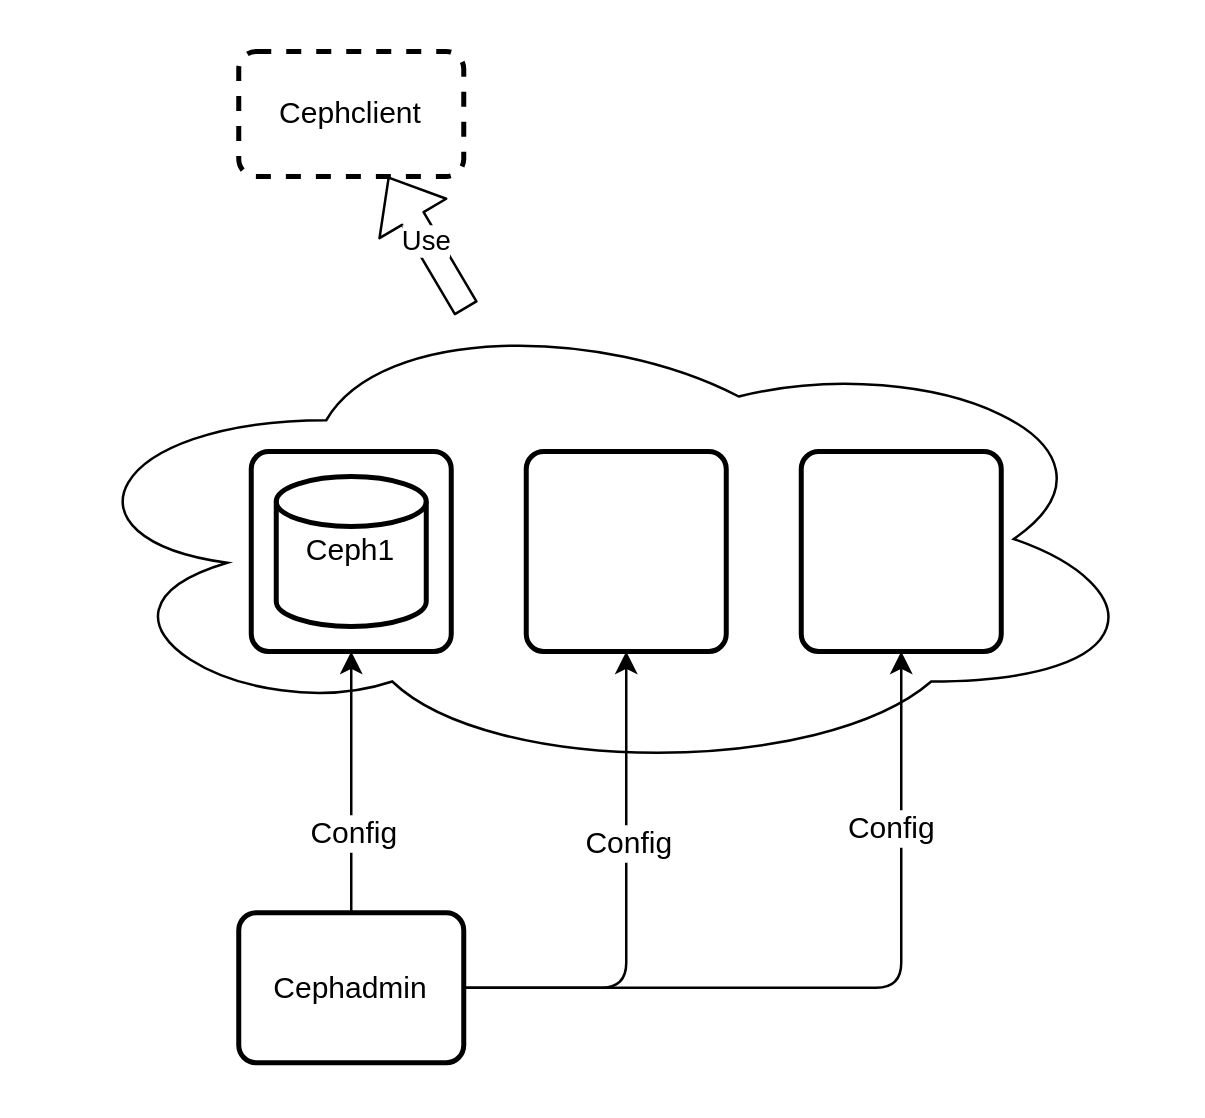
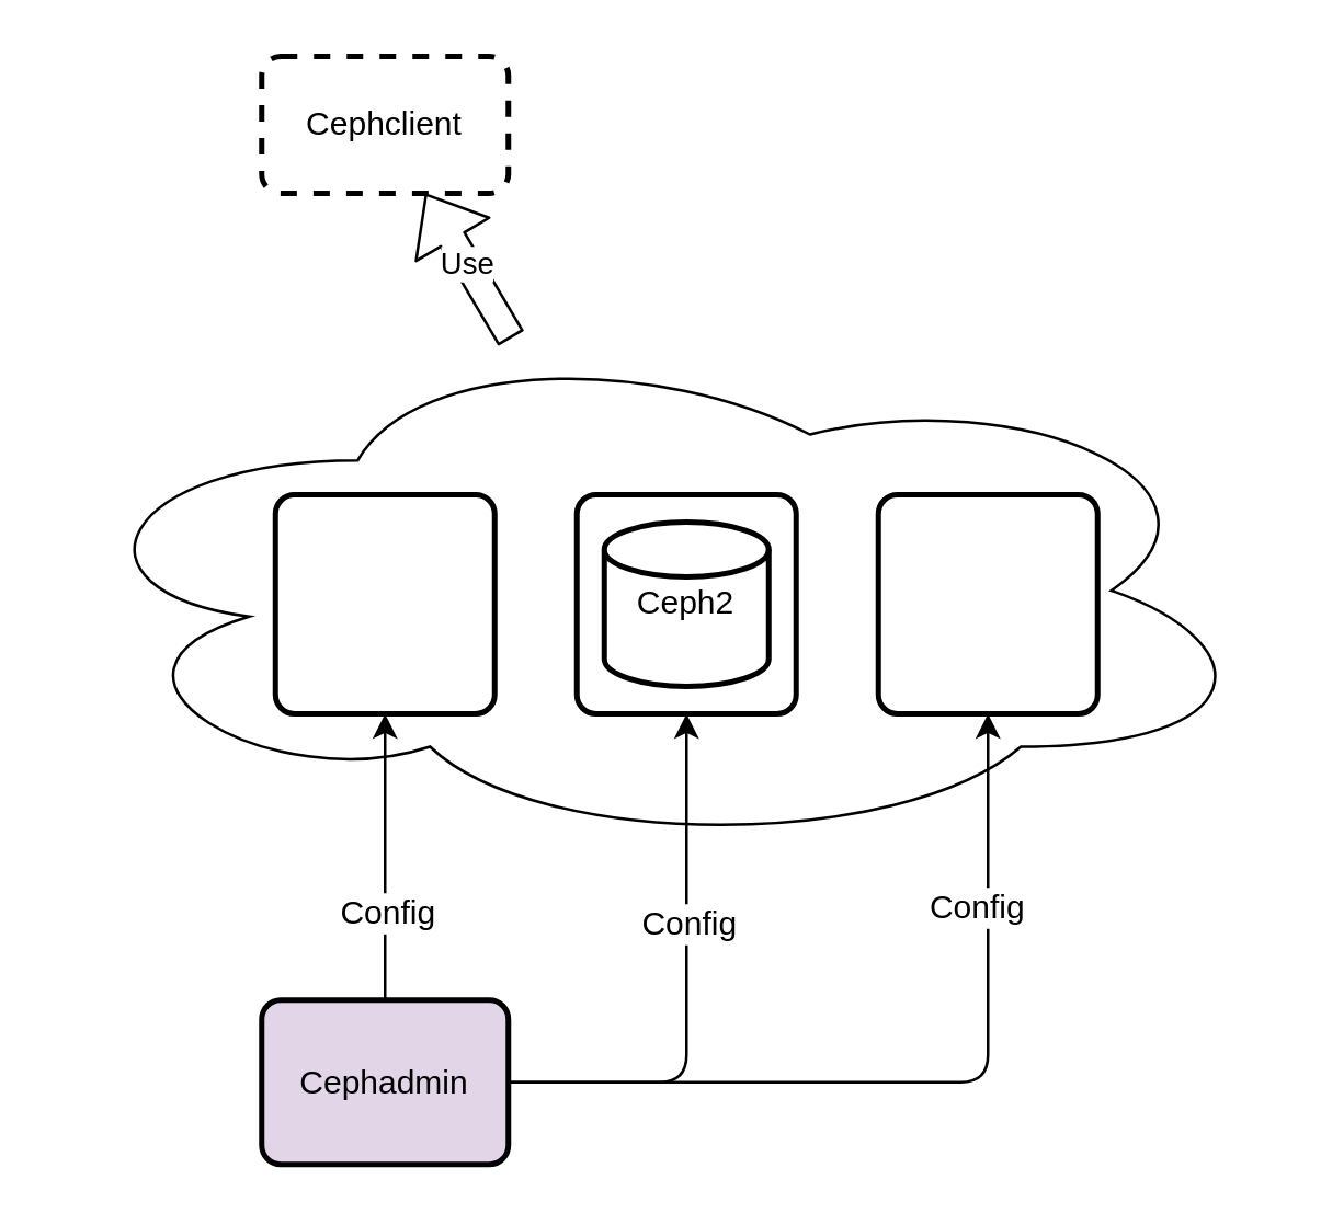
- <mxCell id="2" value="Ceph1" style="strokeWidth=2;html=1;shape=mxgraph.flowchart.database;whiteSpace=wrap;" vertex="1" parent="1"><mxGeometry x="110" y="190" width="60" height="60" as="geometry" /></mxCell>
+ <mxCell id="3" value="Ceph2" style="strokeWidth=2;html=1;shape=mxgraph.flowchart.database;whiteSpace=wrap;" vertex="1" parent="1"><mxGeometry x="220" y="190" width="60" height="60" as="geometry" /></mxCell>
- <mxCell id="4" value="Cephadmin" style="rounded=1;whiteSpace=wrap;html=1;absoluteArcSize=1;arcSize=14;strokeWidth=2;" vertex="1" parent="1"><mxGeometry x="95" y="364.5" width="90" height="60" as="geometry" /></mxCell>
+ <mxCell id="4" value="Cephadmin" style="rounded=1;whiteSpace=wrap;html=1;absoluteArcSize=1;arcSize=14;strokeWidth=2;fillColor=#e1d5e7;" vertex="1" parent="1"><mxGeometry x="95" y="364.5" width="90" height="60" as="geometry" /></mxCell>
